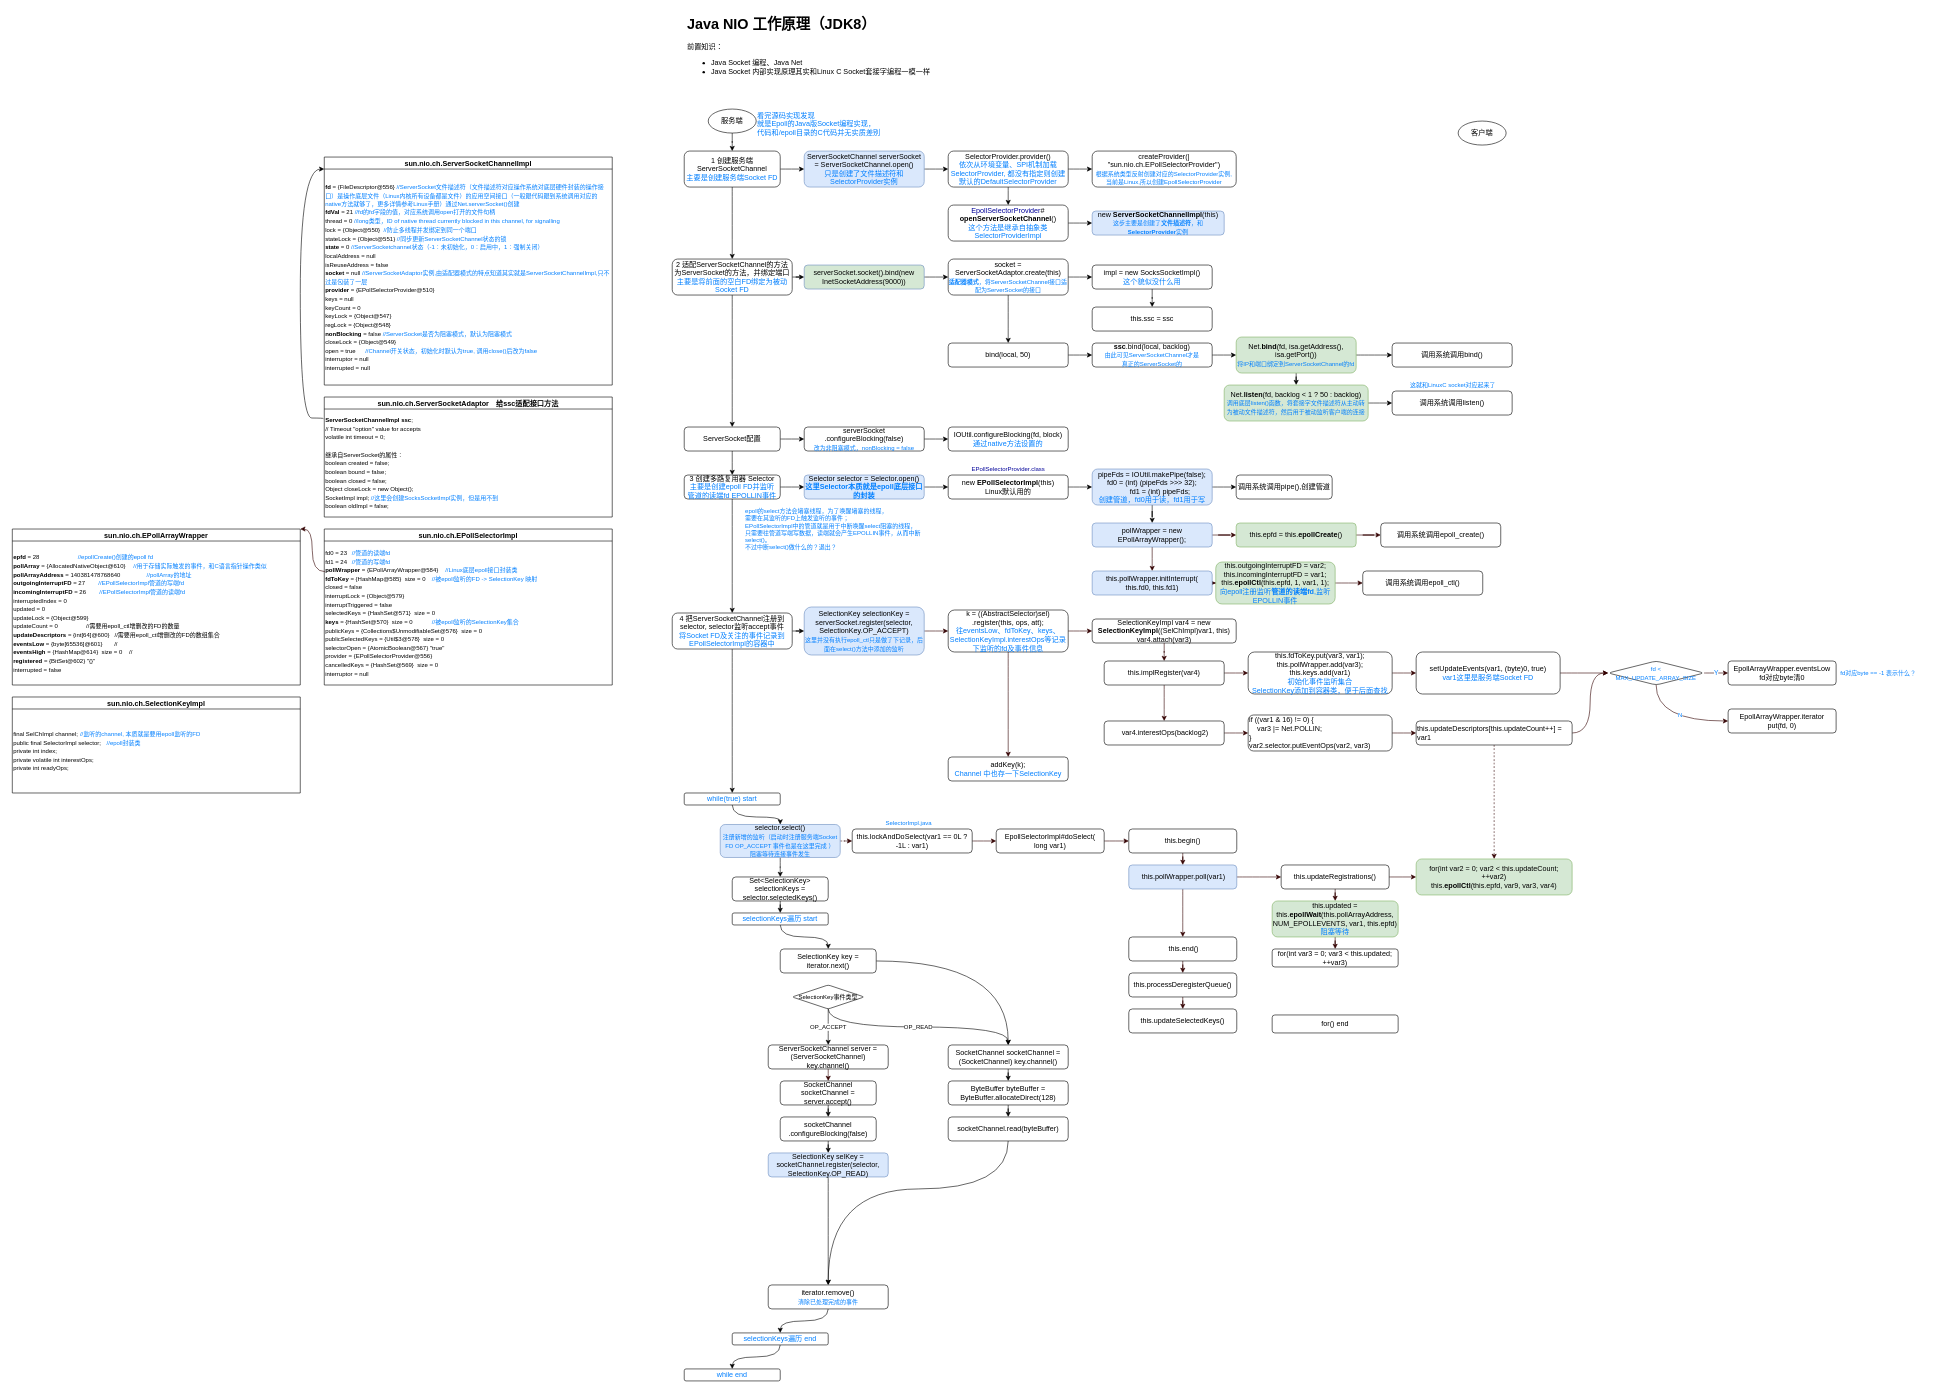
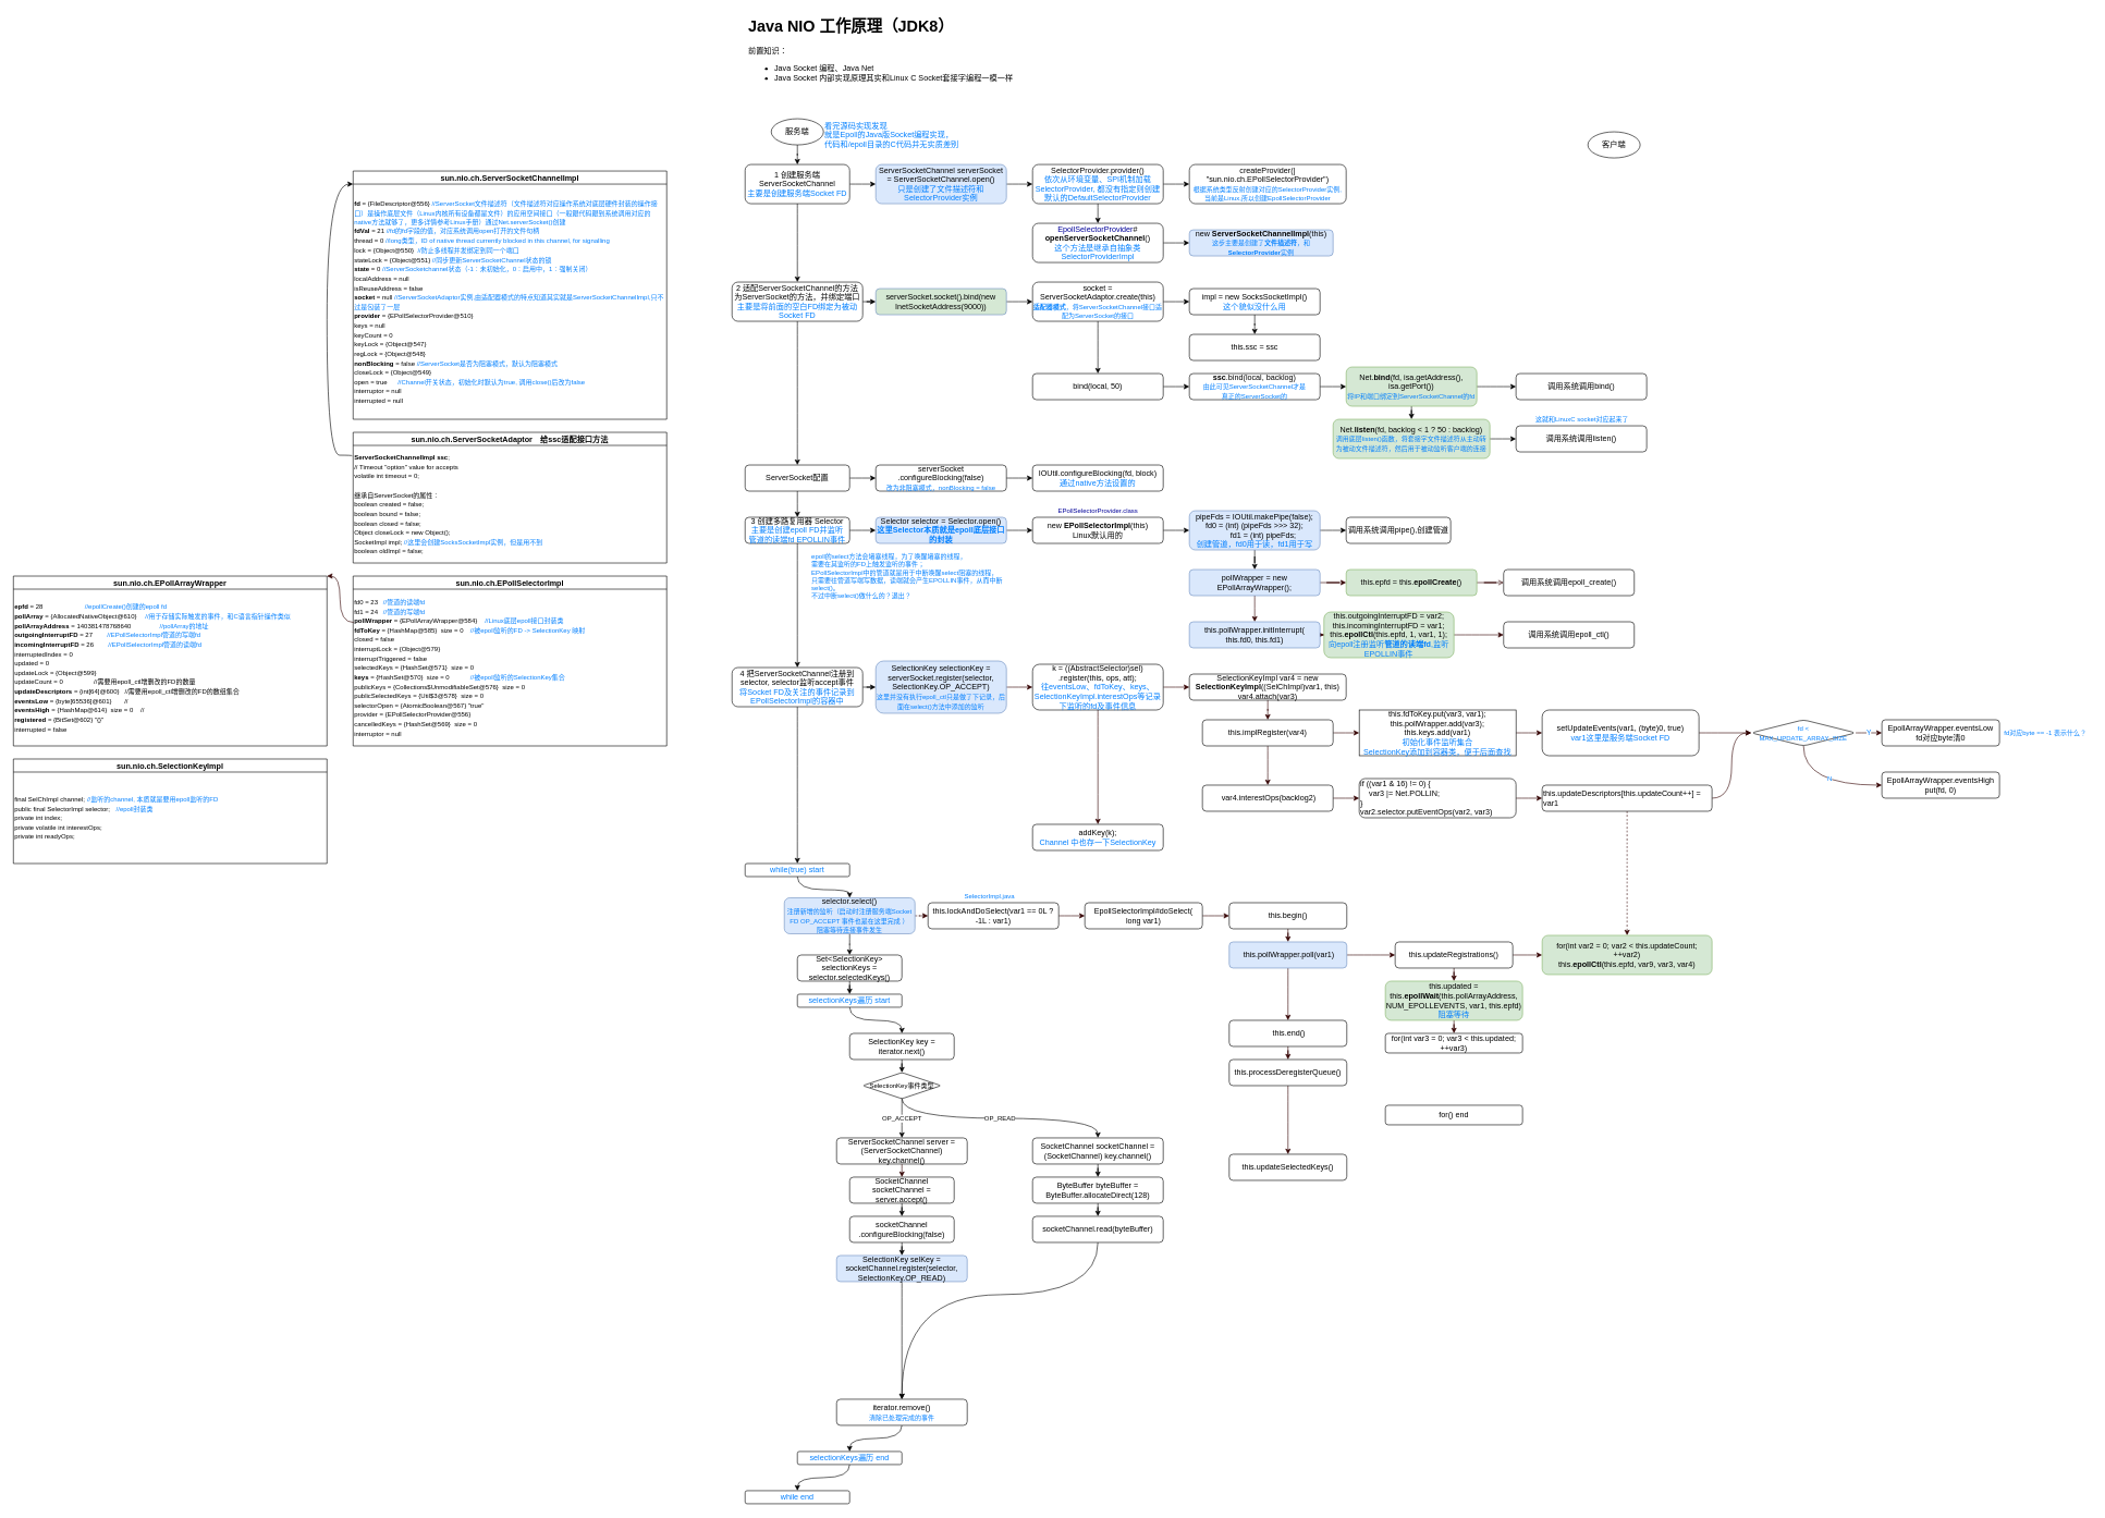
- <mxCell id="107" style="edgeStyle=entityRelationEdgeStyle;rounded=0;orthogonalLoop=1;jettySize=auto;html=1;exitX=1;exitY=0.5;exitDx=0;exitDy=0;fontColor=#000099;strokeColor=#330000;" edge="1" parent="1" source="108" target="109"><mxGeometry relative="1" as="geometry" /></mxCell>
+ <mxCell id="107" style="edgeStyle=entityRelationEdgeStyle;rounded=0;orthogonalLoop=1;jettySize=auto;html=1;exitX=1;exitY=0.5;exitDx=0;exitDy=0;fontColor=#000099;strokeColor=#330000;endArrow=open;" edge="1" parent="1" source="108" target="109"><mxGeometry relative="1" as="geometry" /></mxCell>
- <mxCell id="114" value="调用系统调用epoll_ctl()" style="rounded=1;whiteSpace=wrap;html=1;fontSize=12;glass=0;strokeWidth=1;shadow=0;" vertex="1" parent="1"><mxGeometry x="2271" y="951" width="200" height="40" as="geometry" /></mxCell>
+ <mxCell id="114" value="调用系统调用epoll_ctl()" style="rounded=1;whiteSpace=wrap;html=1;fontSize=12;glass=0;strokeWidth=1;shadow=0;" vertex="1" parent="1"><mxGeometry x="2301" y="951" width="200" height="40" as="geometry" /></mxCell>
- <mxCell id="131" value="&lt;div&gt;this.fdToKey.put(var3, var1);&lt;/div&gt;&lt;div&gt;this.pollWrapper.add(var3);&lt;/div&gt;&lt;div&gt;this.keys.add(var1)&lt;br&gt;&lt;font color=&quot;#007fff&quot;&gt;初始化事件监听集合&lt;br&gt;SelectionKey添加到容器类，便于后面查找&lt;/font&gt;&lt;/div&gt;" style="rounded=1;whiteSpace=wrap;html=1;fontSize=12;glass=0;strokeWidth=1;shadow=0;" vertex="1" parent="1"><mxGeometry x="2080" y="1086" width="240" height="70" as="geometry" /></mxCell>
+ <mxCell id="131" value="&lt;div&gt;this.fdToKey.put(var3, var1);&lt;/div&gt;&lt;div&gt;this.pollWrapper.add(var3);&lt;/div&gt;&lt;div&gt;this.keys.add(var1)&lt;br&gt;&lt;font color=&quot;#007fff&quot;&gt;初始化事件监听集合&lt;br&gt;SelectionKey添加到容器类，便于后面查找&lt;/font&gt;&lt;/div&gt;" style="whiteSpace=wrap;html=1;fontSize=12;glass=0;strokeWidth=1;shadow=0;rounded=0;" vertex="1" parent="1"><mxGeometry x="2080" y="1086" width="240" height="70" as="geometry" /></mxCell>
- <mxCell id="138" value="EpollArrayWrapper.iterator&lt;br&gt;put(fd, 0)" style="whiteSpace=wrap;html=1;rounded=1;glass=0;strokeWidth=1;shadow=0;arcSize=13;" vertex="1" parent="1"><mxGeometry x="2880" y="1181" width="180" height="40" as="geometry" /></mxCell>
+ <mxCell id="138" value="EpollArrayWrapper.eventsHigh&lt;br&gt;put(fd, 0)" style="whiteSpace=wrap;html=1;rounded=1;glass=0;strokeWidth=1;shadow=0;arcSize=13;" vertex="1" parent="1"><mxGeometry x="2880" y="1181" width="180" height="40" as="geometry" /></mxCell>
- <mxCell id="43" value="" style="edgeStyle=orthogonalEdgeStyle;curved=1;rounded=0;orthogonalLoop=1;jettySize=auto;html=1;fontColor=#000000;" parent="1" source="44" target="55" edge="1"><mxGeometry relative="1" as="geometry"><mxPoint x="1380" y="1641" as="targetPoint" /></mxGeometry></mxCell>
+ <mxCell id="43" value="" style="edgeStyle=orthogonalEdgeStyle;curved=1;rounded=0;orthogonalLoop=1;jettySize=auto;html=1;fontColor=#000000;entryX=0.5;entryY=0;entryDx=0;entryDy=0;" parent="1" source="44" target="53" edge="1"><mxGeometry relative="1" as="geometry"><mxPoint x="1380" y="1641" as="targetPoint" /></mxGeometry></mxCell>
- <mxCell id="168" value="this.updateSelectedKeys()" style="rounded=1;whiteSpace=wrap;html=1;fontSize=12;glass=0;strokeWidth=1;shadow=0;" vertex="1" parent="1"><mxGeometry x="1881" y="1681" width="180" height="40" as="geometry" /></mxCell>
+ <mxCell id="168" value="this.updateSelectedKeys()" style="rounded=1;whiteSpace=wrap;html=1;fontSize=12;glass=0;strokeWidth=1;shadow=0;" vertex="1" parent="1"><mxGeometry x="1881" y="1766" width="180" height="40" as="geometry" /></mxCell>
